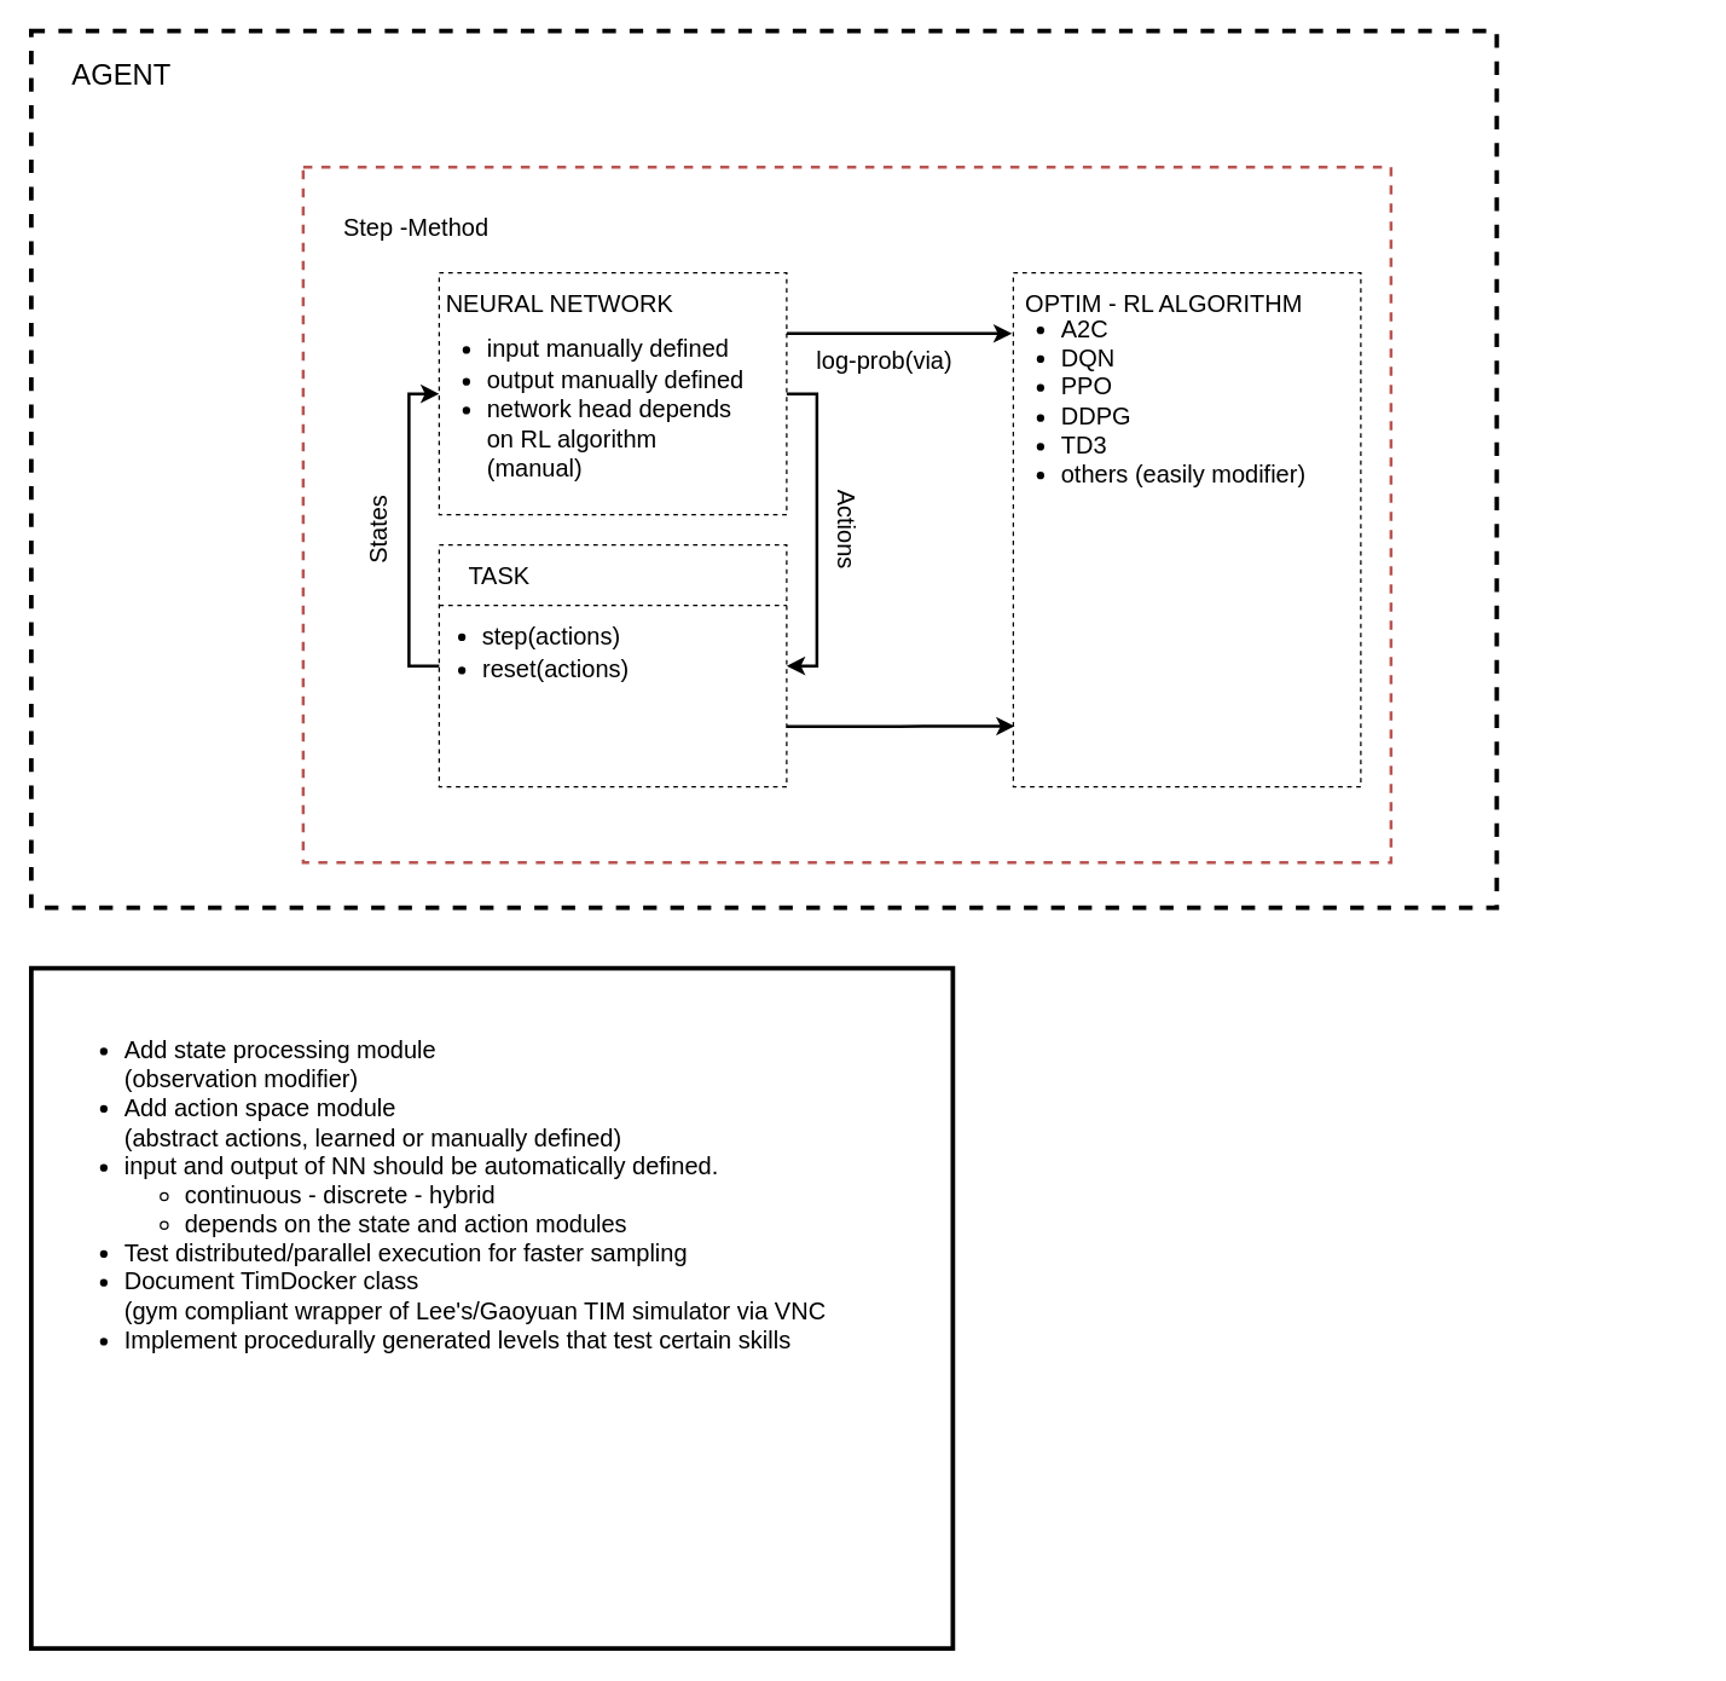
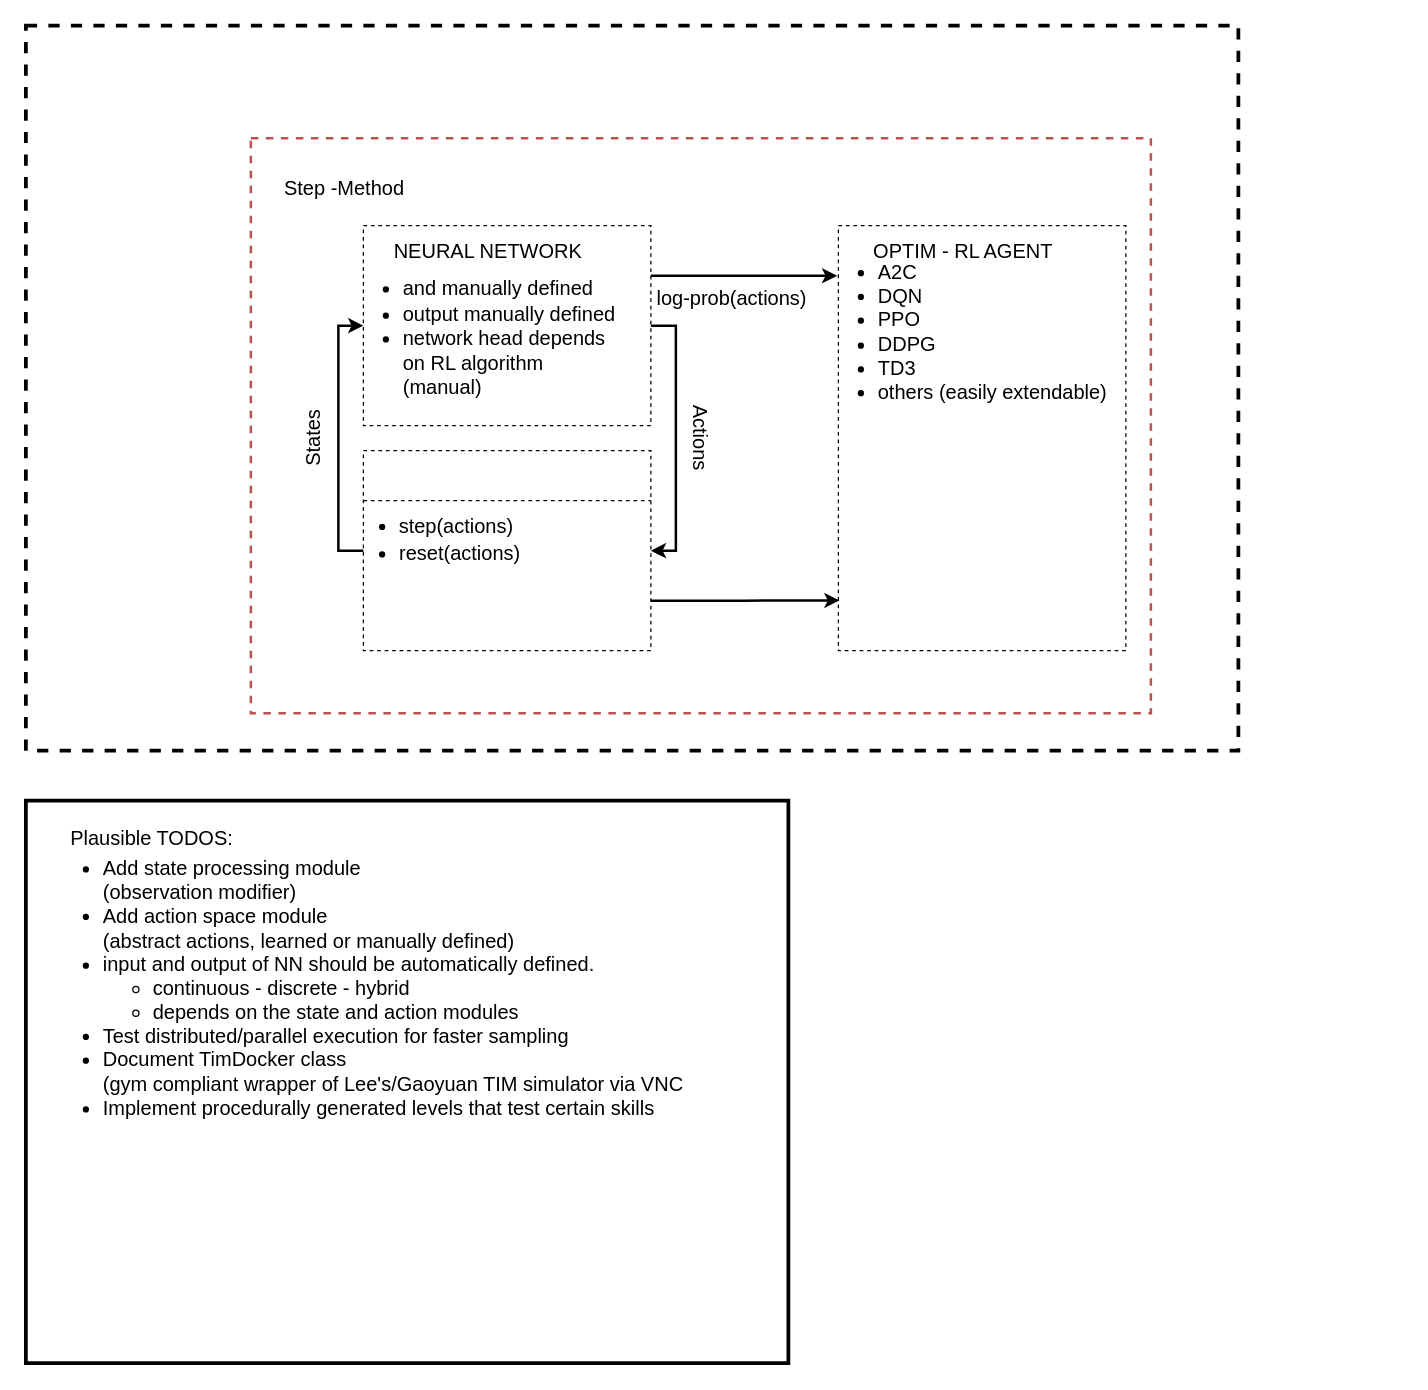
- <mxCell id="6" value="AGENT" style="text;html=1;strokeColor=none;fillColor=none;align=center;verticalAlign=middle;whiteSpace=wrap;rounded=0;dashed=1;fontSize=19;" parent="3" vertex="1"><mxGeometry x="40" y="20" width="40" height="20" as="geometry" /></mxCell>
- <mxCell id="9" value="NEURAL NETWORK" style="text;html=1;strokeColor=none;fillColor=none;align=center;verticalAlign=middle;whiteSpace=wrap;rounded=0;dashed=1;fontSize=16;" parent="7" vertex="1"><mxGeometry y="10" width="160" height="20" as="geometry" /></mxCell>
+ <mxCell id="9" value="NEURAL NETWORK" style="text;html=1;strokeColor=none;fillColor=none;align=center;verticalAlign=middle;whiteSpace=wrap;rounded=0;dashed=1;fontSize=16;" parent="7" vertex="1"><mxGeometry x="20" y="10" width="160" height="20" as="geometry" /></mxCell>
- <mxCell id="28" value="OPTIM - RL ALGORITHM" style="text;html=1;strokeColor=none;fillColor=none;align=center;verticalAlign=middle;whiteSpace=wrap;rounded=0;dashed=1;fontSize=16;" parent="26" vertex="1"><mxGeometry y="10" width="200" height="20" as="geometry" /></mxCell>
+ <mxCell id="28" value="OPTIM - RL AGENT" style="text;html=1;strokeColor=none;fillColor=none;align=center;verticalAlign=middle;whiteSpace=wrap;rounded=0;dashed=1;fontSize=16;" parent="26" vertex="1"><mxGeometry y="10" width="200" height="20" as="geometry" /></mxCell>
- <mxCell id="10" value="&lt;ul&gt;&lt;li&gt;input manually defined&lt;/li&gt;&lt;/ul&gt;" style="text;html=1;strokeColor=none;fillColor=none;align=left;verticalAlign=middle;whiteSpace=wrap;rounded=0;dashed=1;fontSize=16;" parent="7" vertex="1"><mxGeometry x="-10" y="40" width="220" height="20" as="geometry" /></mxCell>
+ <mxCell id="10" value="&lt;ul&gt;&lt;li&gt;and manually defined&lt;/li&gt;&lt;/ul&gt;" style="text;html=1;strokeColor=none;fillColor=none;align=left;verticalAlign=middle;whiteSpace=wrap;rounded=0;dashed=1;fontSize=16;" parent="7" vertex="1"><mxGeometry x="-10" y="40" width="220" height="20" as="geometry" /></mxCell>
- <mxCell id="25" value="log-prob(via)" style="text;html=1;strokeColor=none;fillColor=none;align=center;verticalAlign=middle;whiteSpace=wrap;rounded=0;dashed=1;fontSize=16;" parent="3" vertex="1"><mxGeometry x="495" y="208" width="140" height="20" as="geometry" /></mxCell>
+ <mxCell id="25" value="log-prob(actions)" style="text;html=1;strokeColor=none;fillColor=none;align=center;verticalAlign=middle;whiteSpace=wrap;rounded=0;dashed=1;fontSize=16;" parent="3" vertex="1"><mxGeometry x="495" y="208" width="140" height="20" as="geometry" /></mxCell>
- <mxCell id="29" value="&lt;ul&gt;&lt;li&gt;A2C&lt;br&gt;&lt;/li&gt;&lt;li&gt;DQN&lt;/li&gt;&lt;li&gt;PPO&lt;/li&gt;&lt;li&gt;DDPG&lt;/li&gt;&lt;li&gt;TD3&lt;/li&gt;&lt;li&gt;others (easily modifier)&lt;/li&gt;&lt;/ul&gt;" style="text;html=1;strokeColor=none;fillColor=none;align=left;verticalAlign=middle;whiteSpace=wrap;rounded=0;dashed=1;fontSize=16;" parent="26" vertex="1"><mxGeometry x="-10" y="40" width="230" height="90" as="geometry" /></mxCell>
+ <mxCell id="29" value="&lt;ul&gt;&lt;li&gt;A2C&lt;br&gt;&lt;/li&gt;&lt;li&gt;DQN&lt;/li&gt;&lt;li&gt;PPO&lt;/li&gt;&lt;li&gt;DDPG&lt;/li&gt;&lt;li&gt;TD3&lt;/li&gt;&lt;li&gt;others (easily extendable)&lt;/li&gt;&lt;/ul&gt;" style="text;html=1;strokeColor=none;fillColor=none;align=left;verticalAlign=middle;whiteSpace=wrap;rounded=0;dashed=1;fontSize=16;" parent="26" vertex="1"><mxGeometry x="-10" y="40" width="230" height="90" as="geometry" /></mxCell>
- <mxCell id="17" value="TASK" style="text;html=1;strokeColor=none;fillColor=none;align=center;verticalAlign=middle;whiteSpace=wrap;rounded=0;dashed=1;fontSize=16;" parent="15" vertex="1"><mxGeometry x="20" y="10" width="40" height="20" as="geometry" /></mxCell>
+ <mxCell id="31" value="Plausible TODOS:" style="text;html=1;strokeColor=none;fillColor=none;align=center;verticalAlign=middle;whiteSpace=wrap;rounded=0;fontSize=16;" parent="1" vertex="1"><mxGeometry x="51" y="660" width="140" height="20" as="geometry" /></mxCell>
